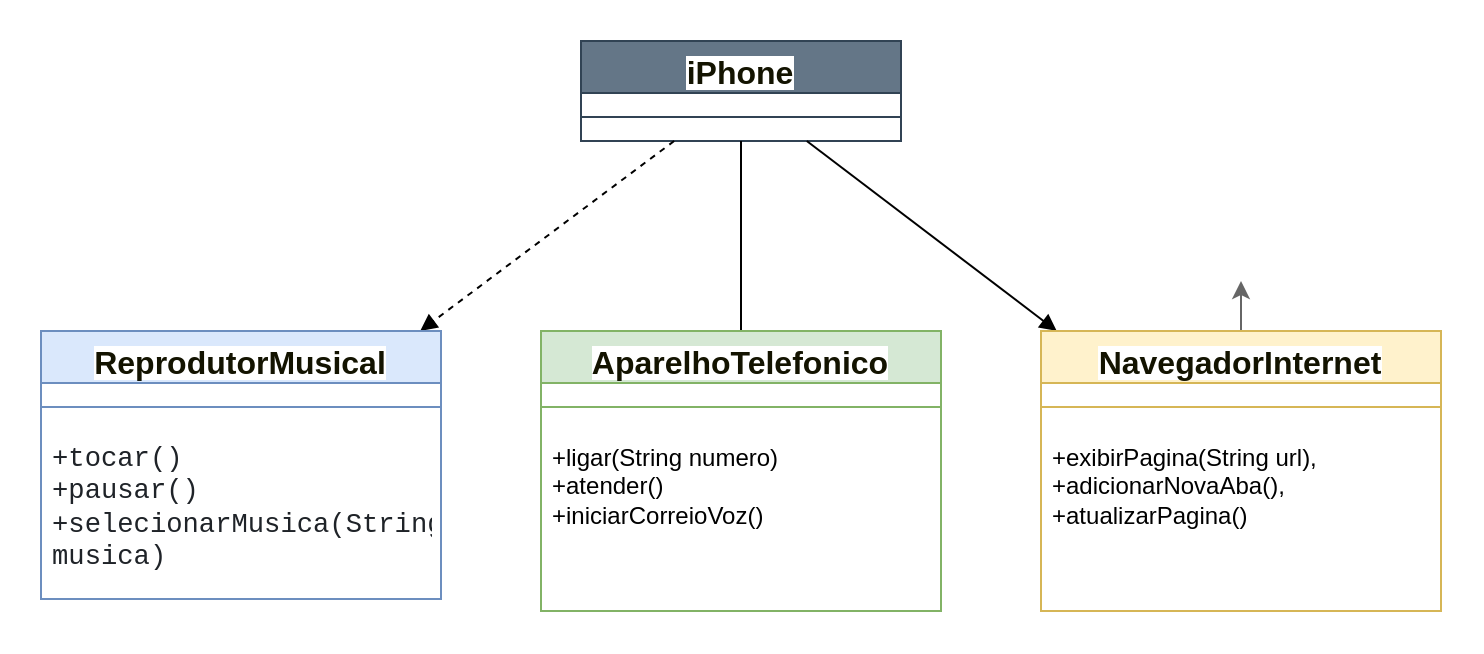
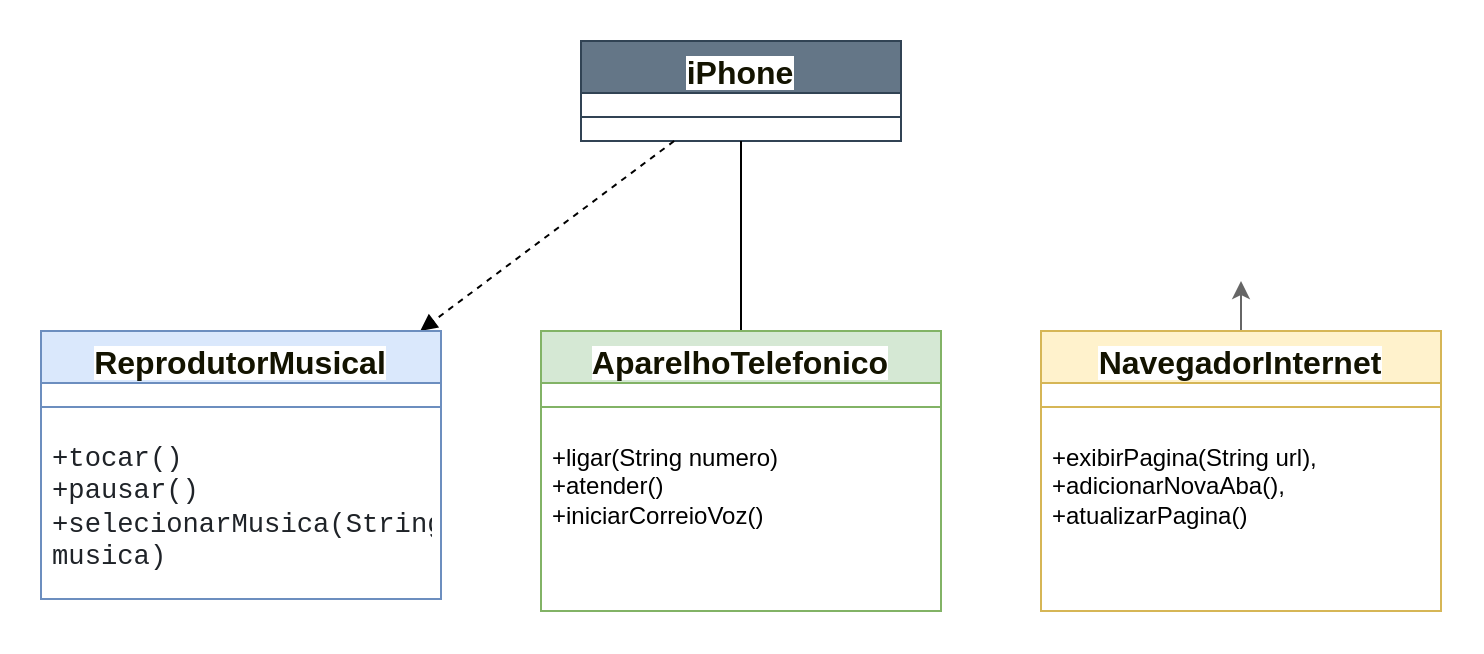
- <mxCell id="6" value="" style="html=1;verticalAlign=bottom;endArrow=block;curved=0;rounded=0;" edge="1" parent="1" source="2" target="14"><mxGeometry width="80" relative="1" as="geometry"><mxPoint x="470" y="120" as="sourcePoint" /><mxPoint x="610" y="160" as="targetPoint" /></mxGeometry></mxCell>
